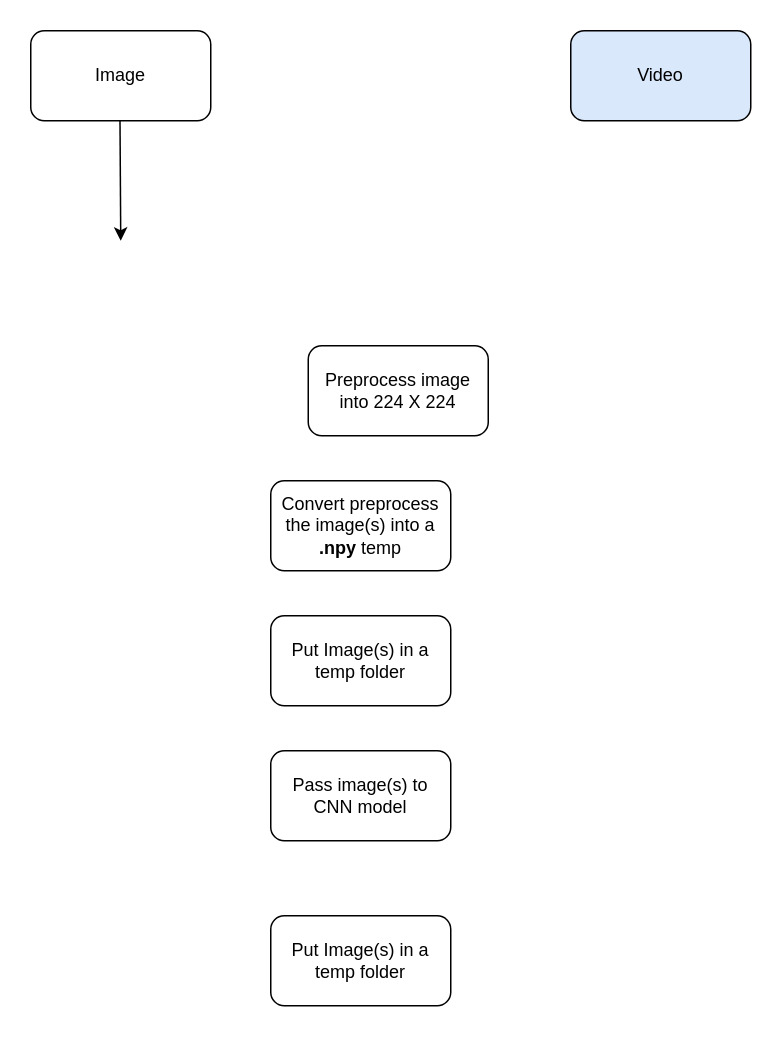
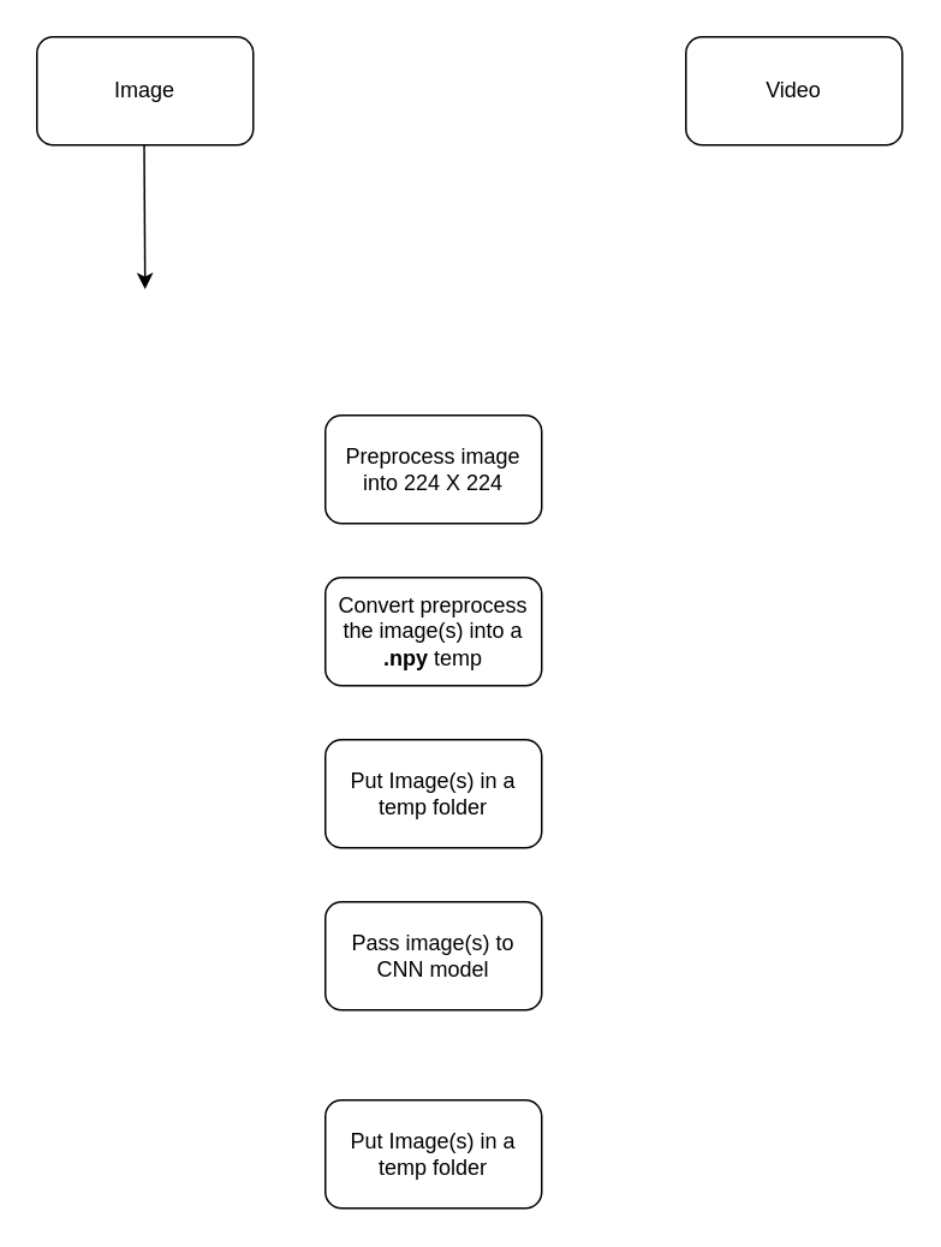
- <mxCell id="3" value="Video" style="rounded=1;whiteSpace=wrap;html=1;fillColor=#dae8fc;" vertex="1" parent="1"><mxGeometry x="380" y="20" width="120" height="60" as="geometry" /></mxCell>
+ <mxCell id="3" value="Video" style="rounded=1;whiteSpace=wrap;html=1;" vertex="1" parent="1"><mxGeometry x="380" y="20" width="120" height="60" as="geometry" /></mxCell>
- <mxCell id="5" value="Preprocess image into 224 X 224" style="rounded=1;whiteSpace=wrap;html=1;" vertex="1" parent="1"><mxGeometry x="205" y="230" width="120" height="60" as="geometry" /></mxCell>
+ <mxCell id="5" value="Preprocess image into 224 X 224" style="rounded=1;whiteSpace=wrap;html=1;" vertex="1" parent="1"><mxGeometry x="180" y="230" width="120" height="60" as="geometry" /></mxCell>
